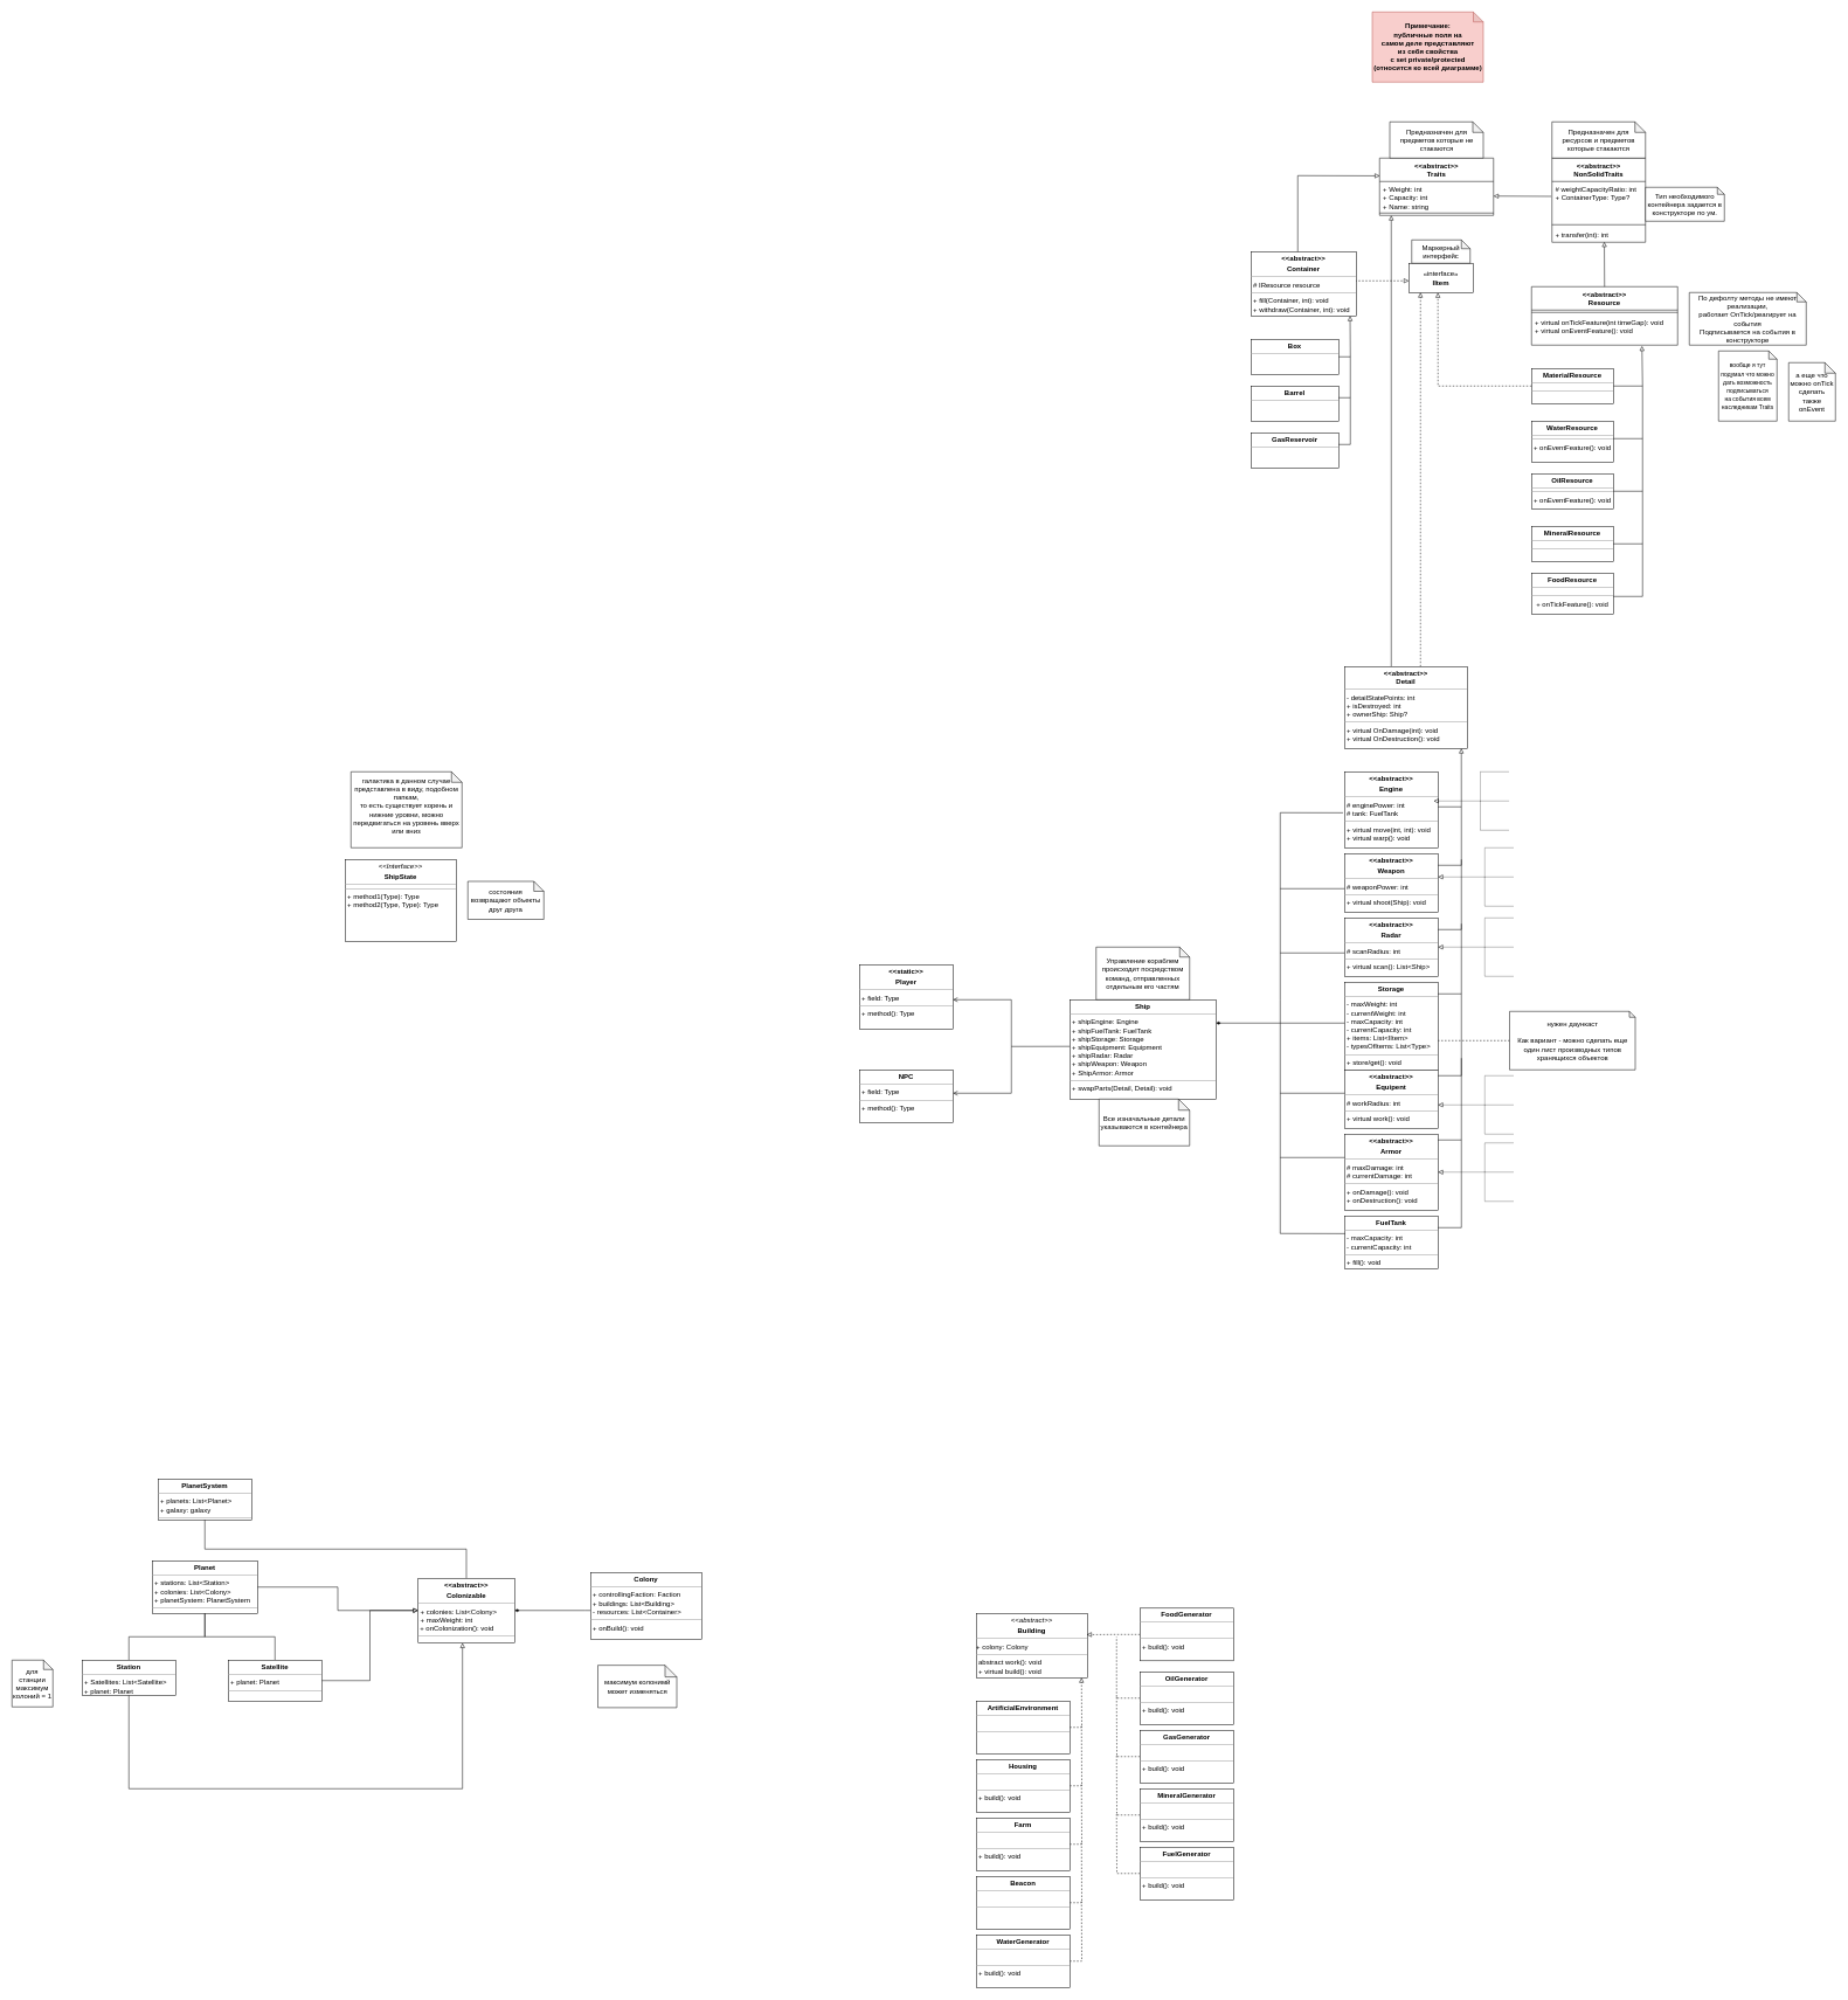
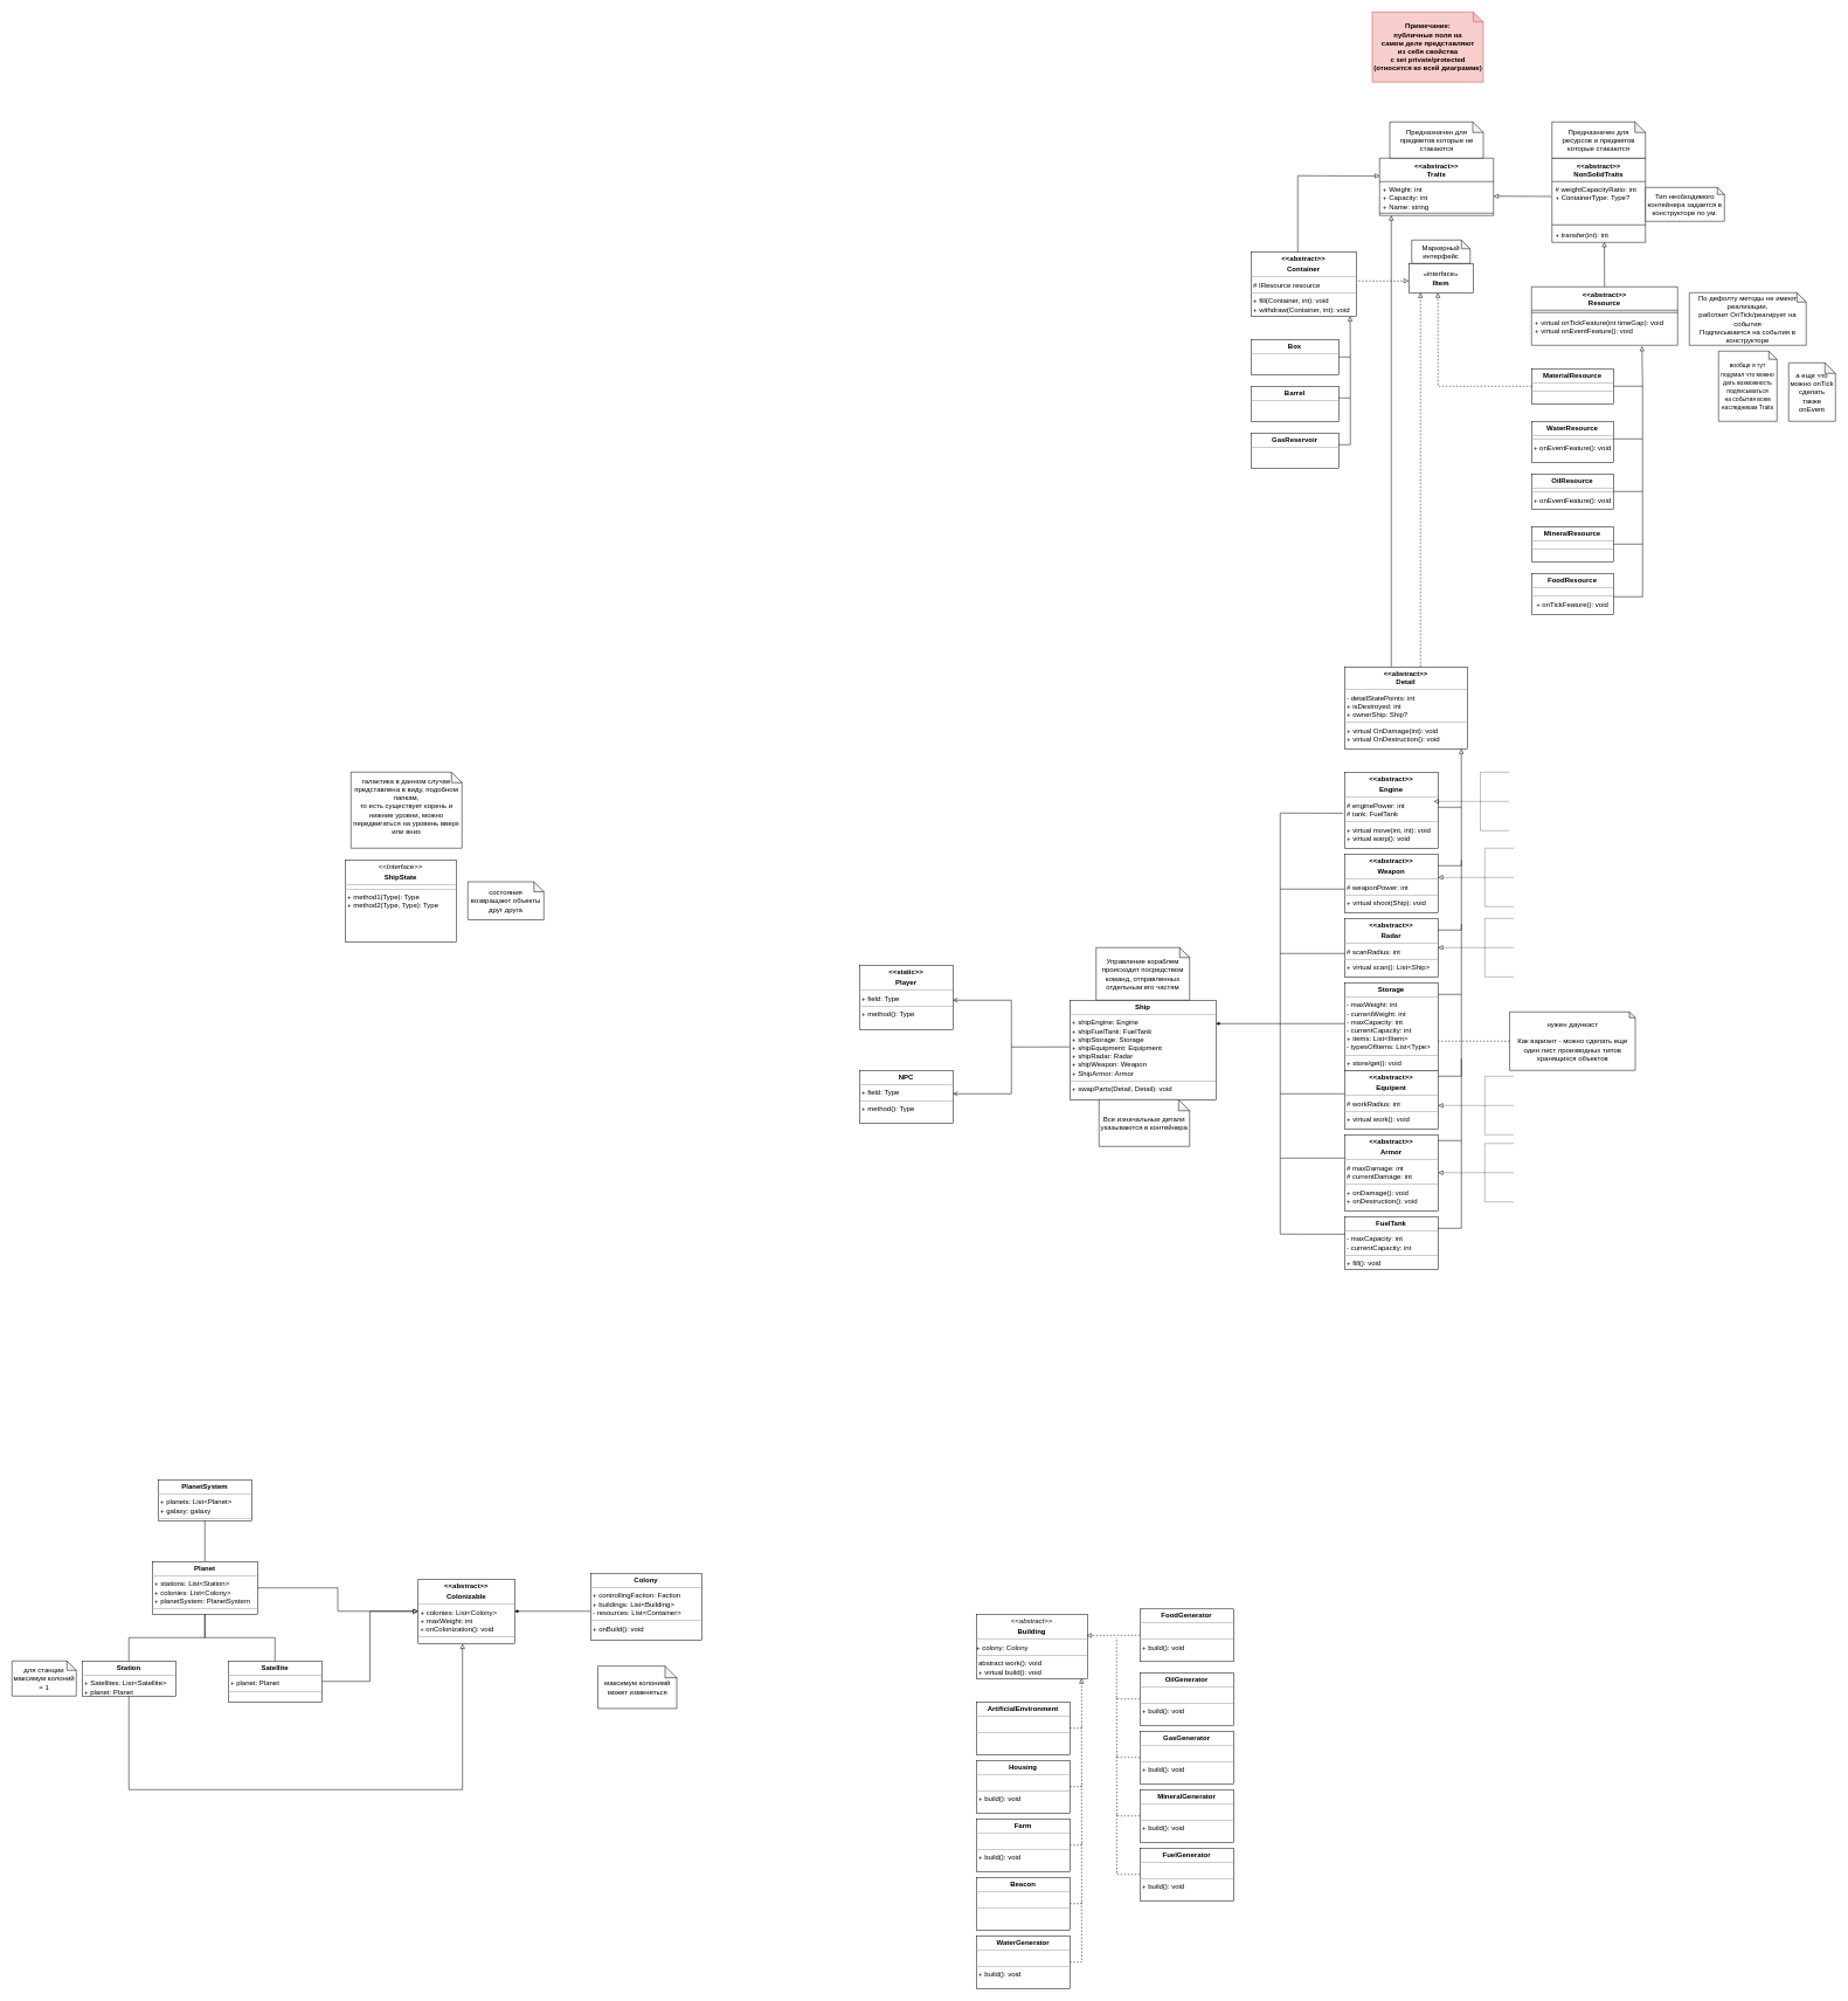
- <mxCell id="95" value="" style="edgeStyle=orthogonalEdgeStyle;rounded=0;orthogonalLoop=1;jettySize=auto;html=1;endArrow=none;endFill=0;startArrow=none;startFill=0;exitX=0.5;exitY=1;exitDx=0;exitDy=0;" parent="1" source="94" target="105" edge="1"><mxGeometry relative="1" as="geometry"><mxPoint x="340" y="2590" as="sourcePoint" /></mxGeometry></mxCell>
+ <mxCell id="95" value="" style="edgeStyle=orthogonalEdgeStyle;rounded=0;orthogonalLoop=1;jettySize=auto;html=1;endArrow=none;endFill=0;startArrow=none;startFill=0;exitX=0.5;exitY=1;exitDx=0;exitDy=0;" parent="1" source="94" target="98" edge="1"><mxGeometry relative="1" as="geometry"><mxPoint x="340" y="2590" as="sourcePoint" /></mxGeometry></mxCell>
- <mxCell id="106" value="для станции максимум колоний = 1" style="shape=note;whiteSpace=wrap;html=1;backgroundOutline=1;darkOpacity=0.05;size=16;" parent="1" vertex="1"><mxGeometry x="20" y="2840" width="70" height="80" as="geometry" /></mxCell>
+ <mxCell id="106" value="для станции максимум колоний = 1" style="shape=note;whiteSpace=wrap;html=1;backgroundOutline=1;darkOpacity=0.05;size=16;" parent="1" vertex="1"><mxGeometry x="20" y="2840" width="110" height="60" as="geometry" /></mxCell>
